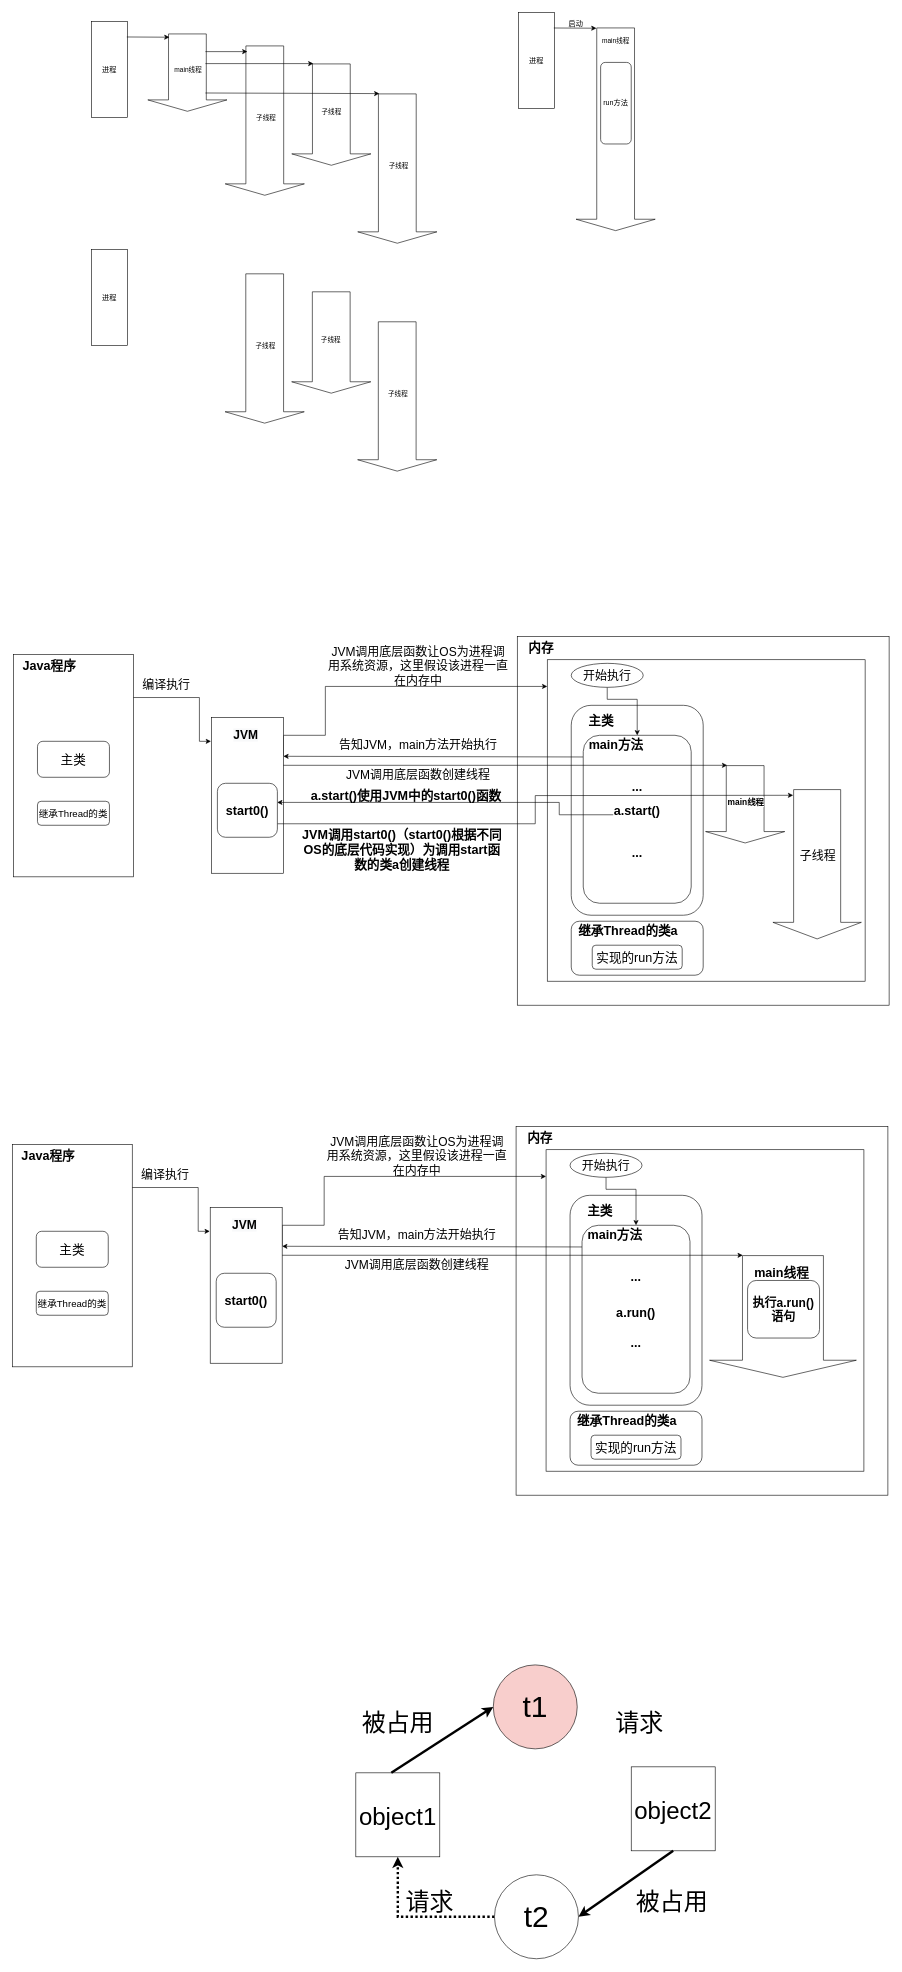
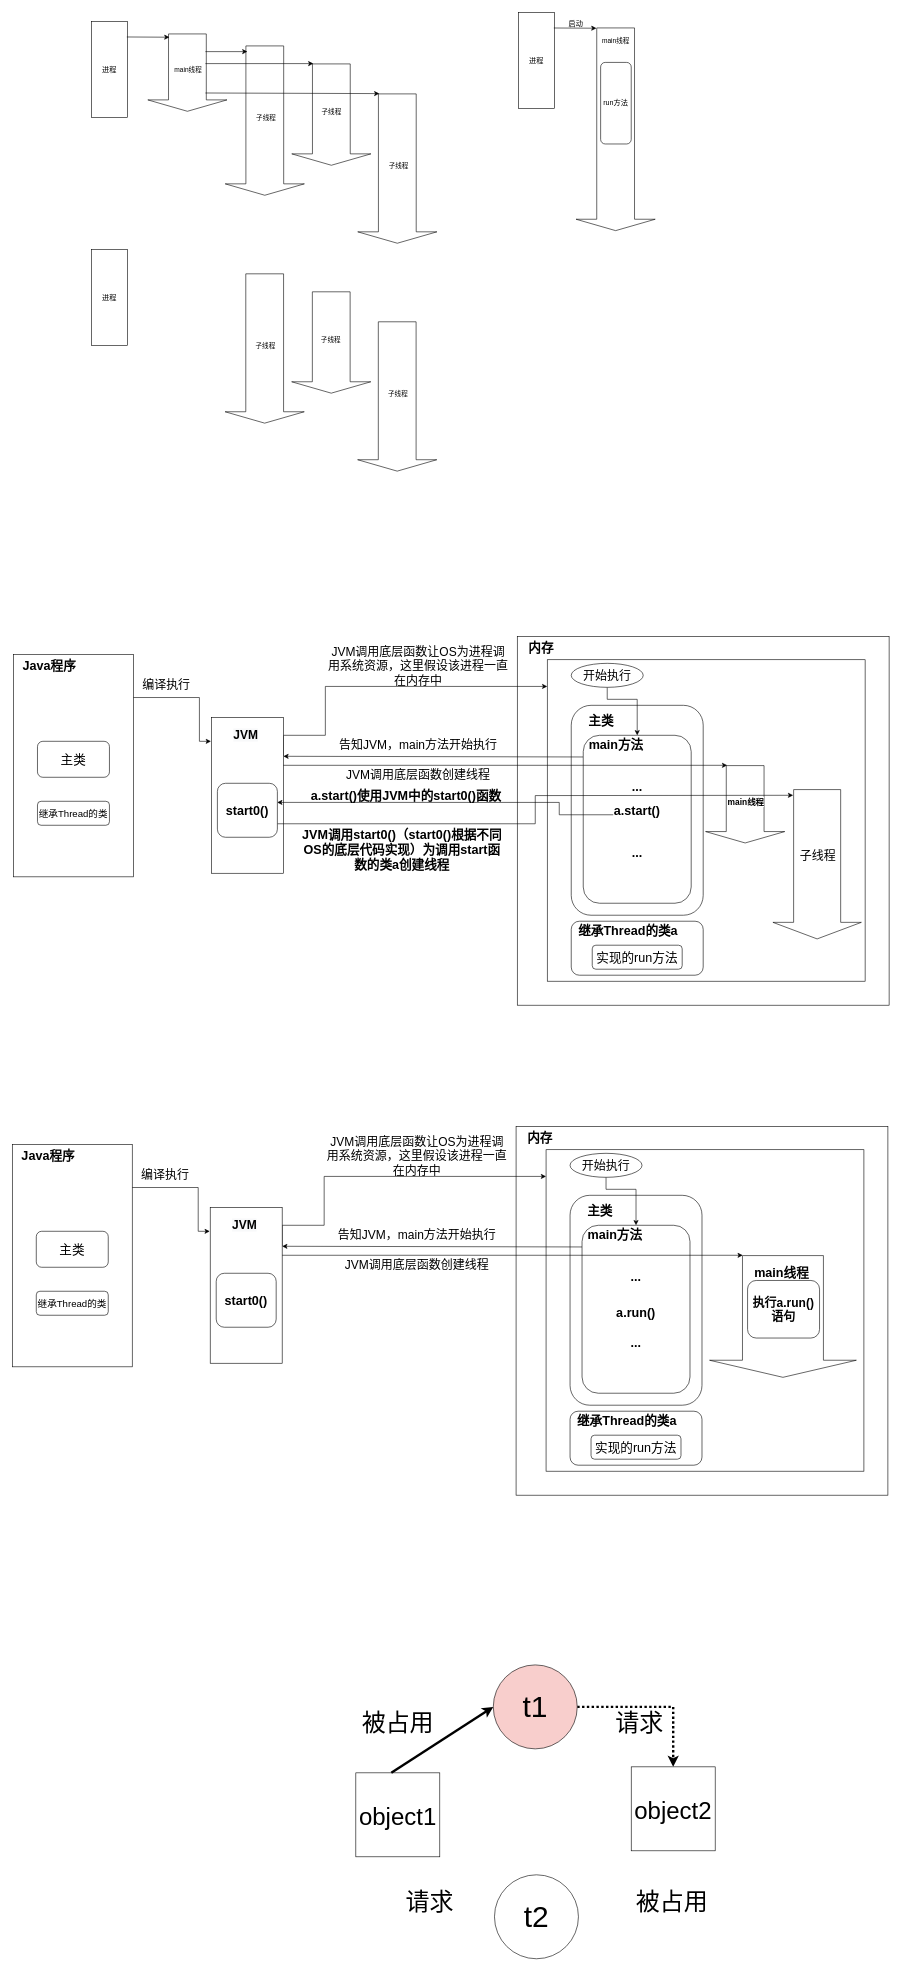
+ <mxCell id="99" style="edgeStyle=orthogonalEdgeStyle;rounded=0;orthogonalLoop=1;jettySize=auto;html=1;exitX=1;exitY=0.5;exitDx=0;exitDy=0;entryX=0.5;entryY=0;entryDx=0;entryDy=0;strokeWidth=4;fontSize=40;dashed=1;dashPattern=1 1;" edge="1" parent="1" source="100" target="104"><mxGeometry relative="1" as="geometry" /></mxCell>
- <mxCell id="106" value="" style="endArrow=classic;html=1;rounded=0;fontSize=40;entryX=1;entryY=0.5;entryDx=0;entryDy=0;exitX=0.5;exitY=1;exitDx=0;exitDy=0;strokeWidth=4;" edge="1" parent="1" source="104" target="102"><mxGeometry width="50" height="50" relative="1" as="geometry"><mxPoint x="842" y="3215" as="sourcePoint" /><mxPoint x="892" y="3165" as="targetPoint" /></mxGeometry></mxCell>
- <mxCell id="101" style="edgeStyle=orthogonalEdgeStyle;rounded=0;orthogonalLoop=1;jettySize=auto;html=1;exitX=0;exitY=0.5;exitDx=0;exitDy=0;entryX=0.5;entryY=1;entryDx=0;entryDy=0;strokeWidth=4;fontSize=40;dashed=1;dashPattern=1 1;" edge="1" parent="1" source="102" target="103"><mxGeometry relative="1" as="geometry" /></mxCell>
